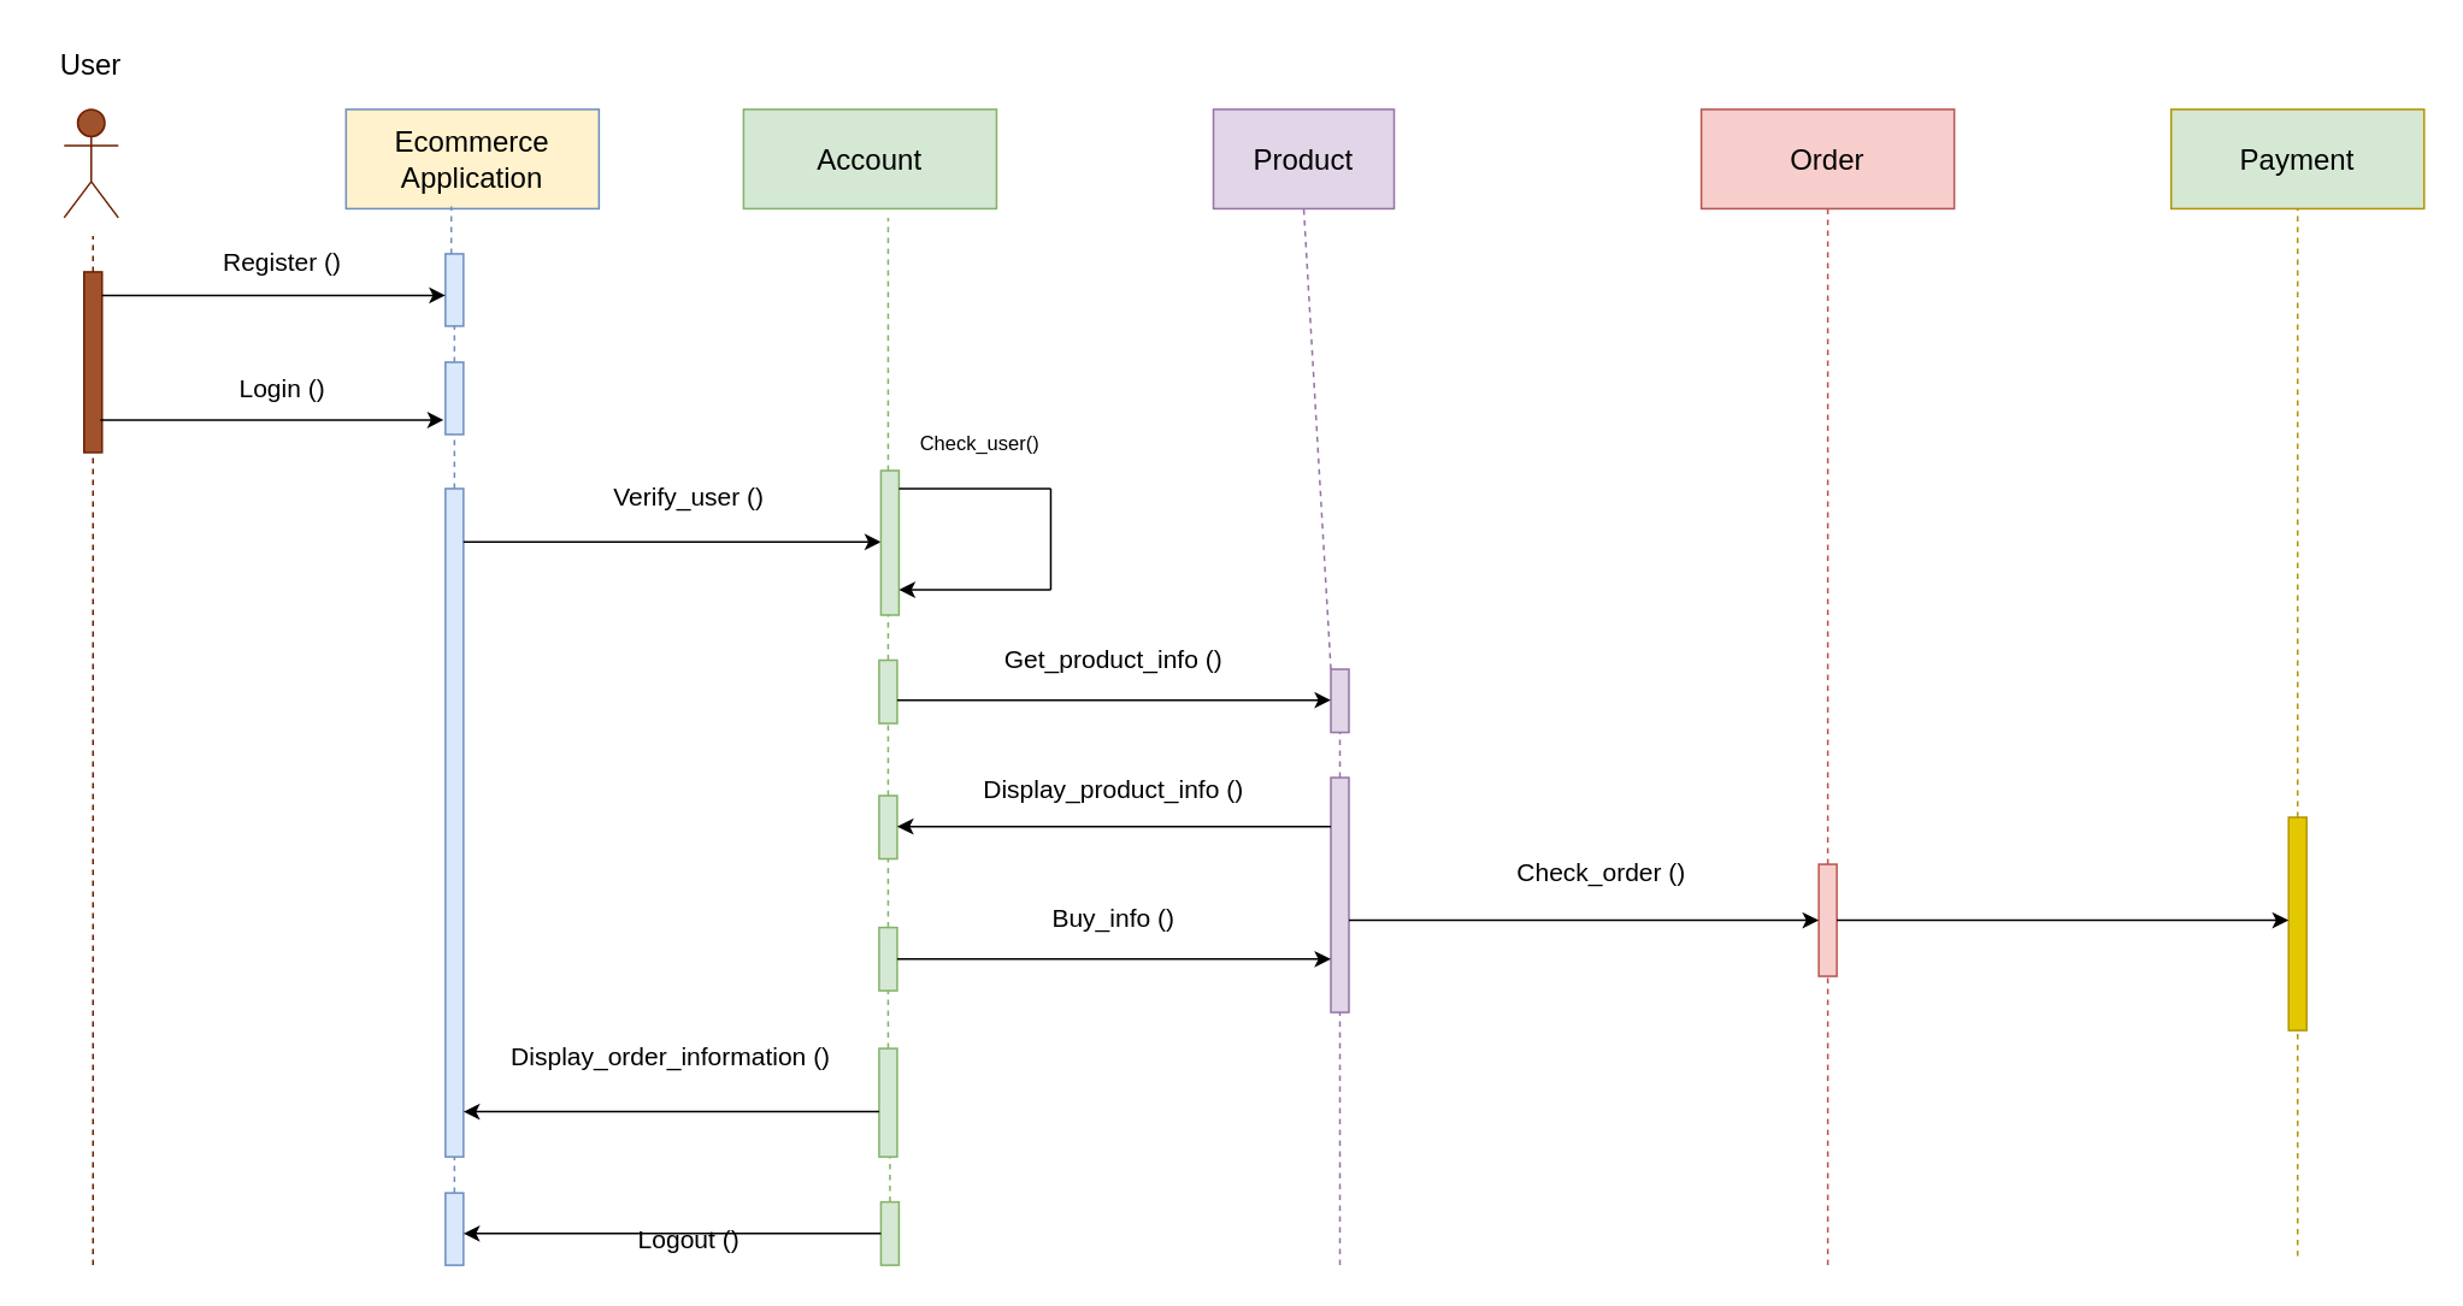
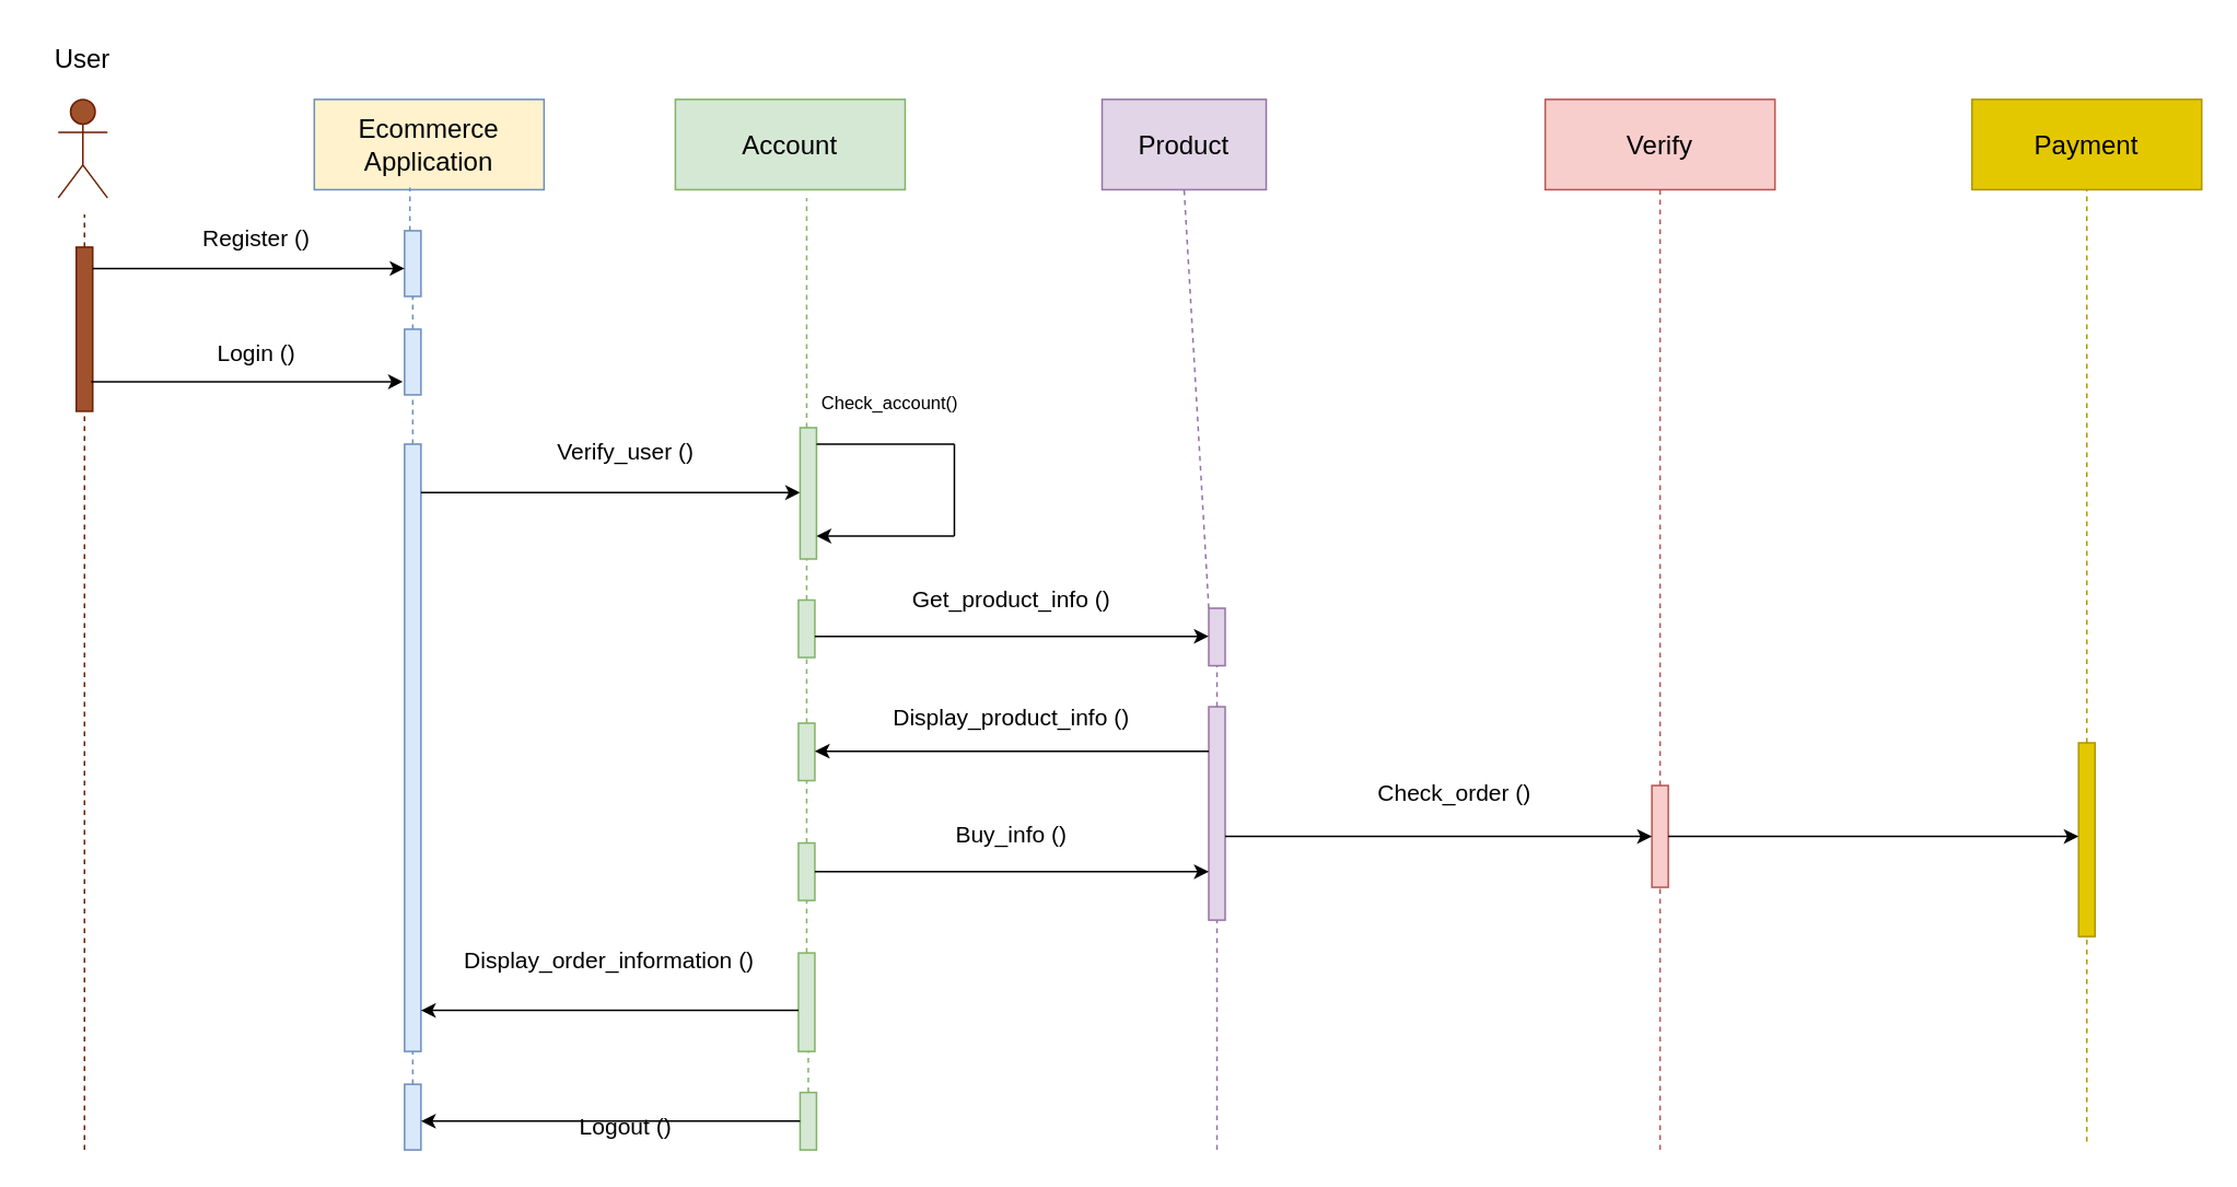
- <mxCell id="38" value="&lt;span style=&quot;font-size: 16px;&quot;&gt;Payment&lt;/span&gt;" style="rounded=0;whiteSpace=wrap;html=1;fillColor=#d5e8d4;strokeColor=#B09500;fontColor=#000000;" vertex="1" parent="1"><mxGeometry x="1201" y="60" width="140" height="55" as="geometry" /></mxCell>
+ <mxCell id="38" value="&lt;span style=&quot;font-size: 16px;&quot;&gt;Payment&lt;/span&gt;" style="rounded=0;whiteSpace=wrap;html=1;fillColor=#e3c800;strokeColor=#B09500;fontColor=#000000;" vertex="1" parent="1"><mxGeometry x="1201" y="60" width="140" height="55" as="geometry" /></mxCell>
- <mxCell id="37" value="&lt;span style=&quot;font-size: 16px;&quot;&gt;Order&lt;/span&gt;" style="rounded=0;whiteSpace=wrap;html=1;fillColor=#f8cecc;strokeColor=#b85450;" vertex="1" parent="1"><mxGeometry x="941" y="60" width="140" height="55" as="geometry" /></mxCell>
+ <mxCell id="37" value="&lt;span style=&quot;font-size: 16px;&quot;&gt;Verify&lt;/span&gt;" style="rounded=0;whiteSpace=wrap;html=1;fillColor=#f8cecc;strokeColor=#b85450;" vertex="1" parent="1"><mxGeometry x="941" y="60" width="140" height="55" as="geometry" /></mxCell>
- <mxCell id="30" value="&lt;font style=&quot;font-size: 11px;&quot;&gt;Check_user()&lt;/font&gt;" style="text;html=1;align=center;verticalAlign=middle;whiteSpace=wrap;rounded=0;" vertex="1" parent="1"><mxGeometry x="497" y="230" width="90" height="30" as="geometry" /></mxCell>
+ <mxCell id="30" value="&lt;font style=&quot;font-size: 11px;&quot;&gt;Check_account()&lt;/font&gt;" style="text;html=1;align=center;verticalAlign=middle;whiteSpace=wrap;rounded=0;" vertex="1" parent="1"><mxGeometry x="497" y="230" width="90" height="30" as="geometry" /></mxCell>
